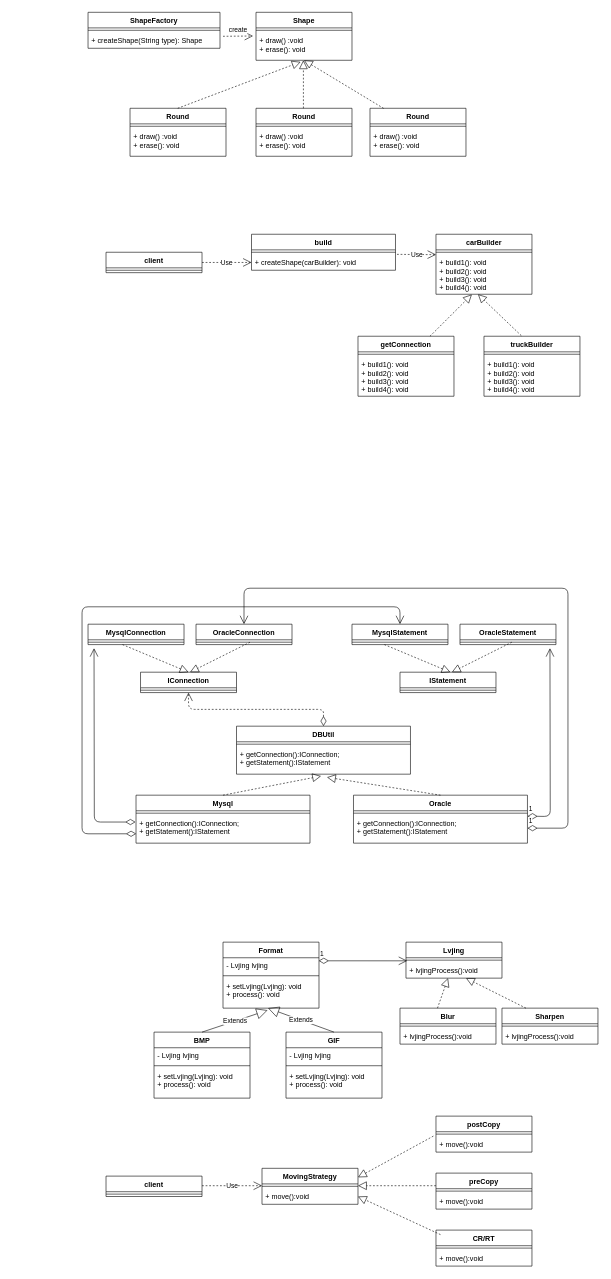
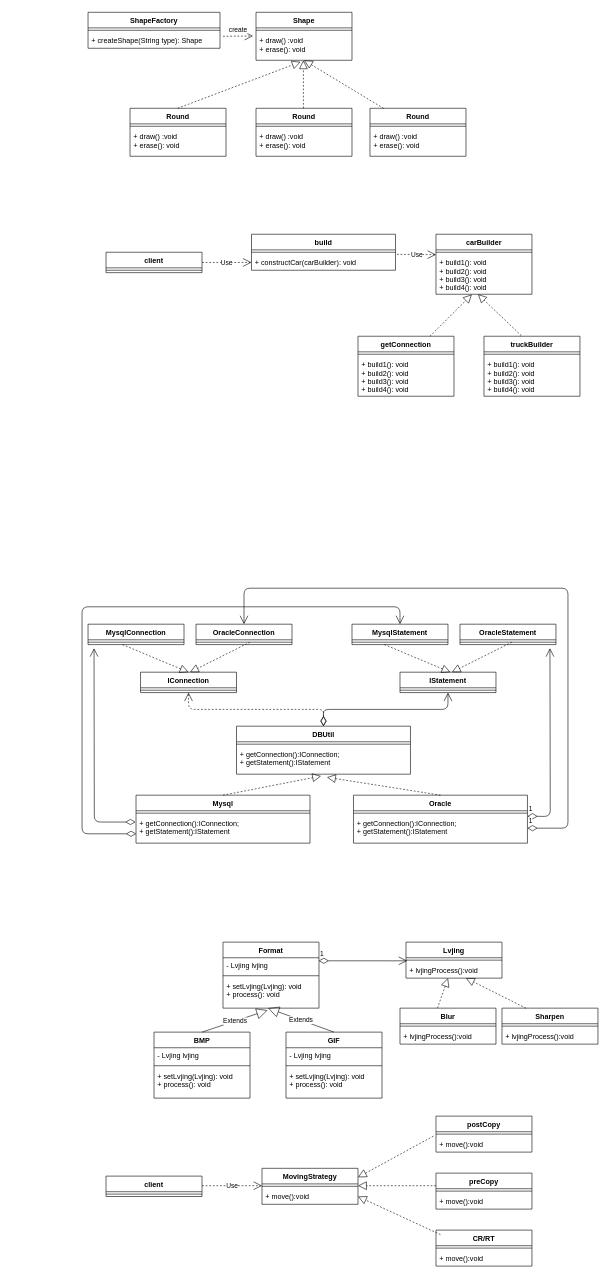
- <mxCell id="36" value="+ createShape(carBuilder): void" style="text;strokeColor=none;fillColor=none;align=left;verticalAlign=top;spacingLeft=4;spacingRight=4;overflow=hidden;rotatable=0;points=[[0,0.5],[1,0.5]];portConstraint=eastwest;" parent="34" vertex="1"><mxGeometry y="34" width="240" height="26" as="geometry" /></mxCell>
+ <mxCell id="36" value="+ constructCar(carBuilder): void" style="text;strokeColor=none;fillColor=none;align=left;verticalAlign=top;spacingLeft=4;spacingRight=4;overflow=hidden;rotatable=0;points=[[0,0.5],[1,0.5]];portConstraint=eastwest;" parent="34" vertex="1"><mxGeometry y="34" width="240" height="26" as="geometry" /></mxCell>
+ <mxCell id="63" value="&lt;br&gt;" style="endArrow=open;html=1;endSize=12;startArrow=diamondThin;startSize=14;startFill=0;edgeStyle=orthogonalEdgeStyle;align=left;verticalAlign=bottom;exitX=0.5;exitY=0;exitDx=0;exitDy=0;entryX=0.5;entryY=1;entryDx=0;entryDy=0;" parent="1" source="39" target="50" edge="1"><mxGeometry x="-0.786" y="113" relative="1" as="geometry"><mxPoint x="420" y="1167" as="sourcePoint" /><mxPoint x="580" y="1167" as="targetPoint" /><mxPoint x="-13" y="1" as="offset" /></mxGeometry></mxCell>
